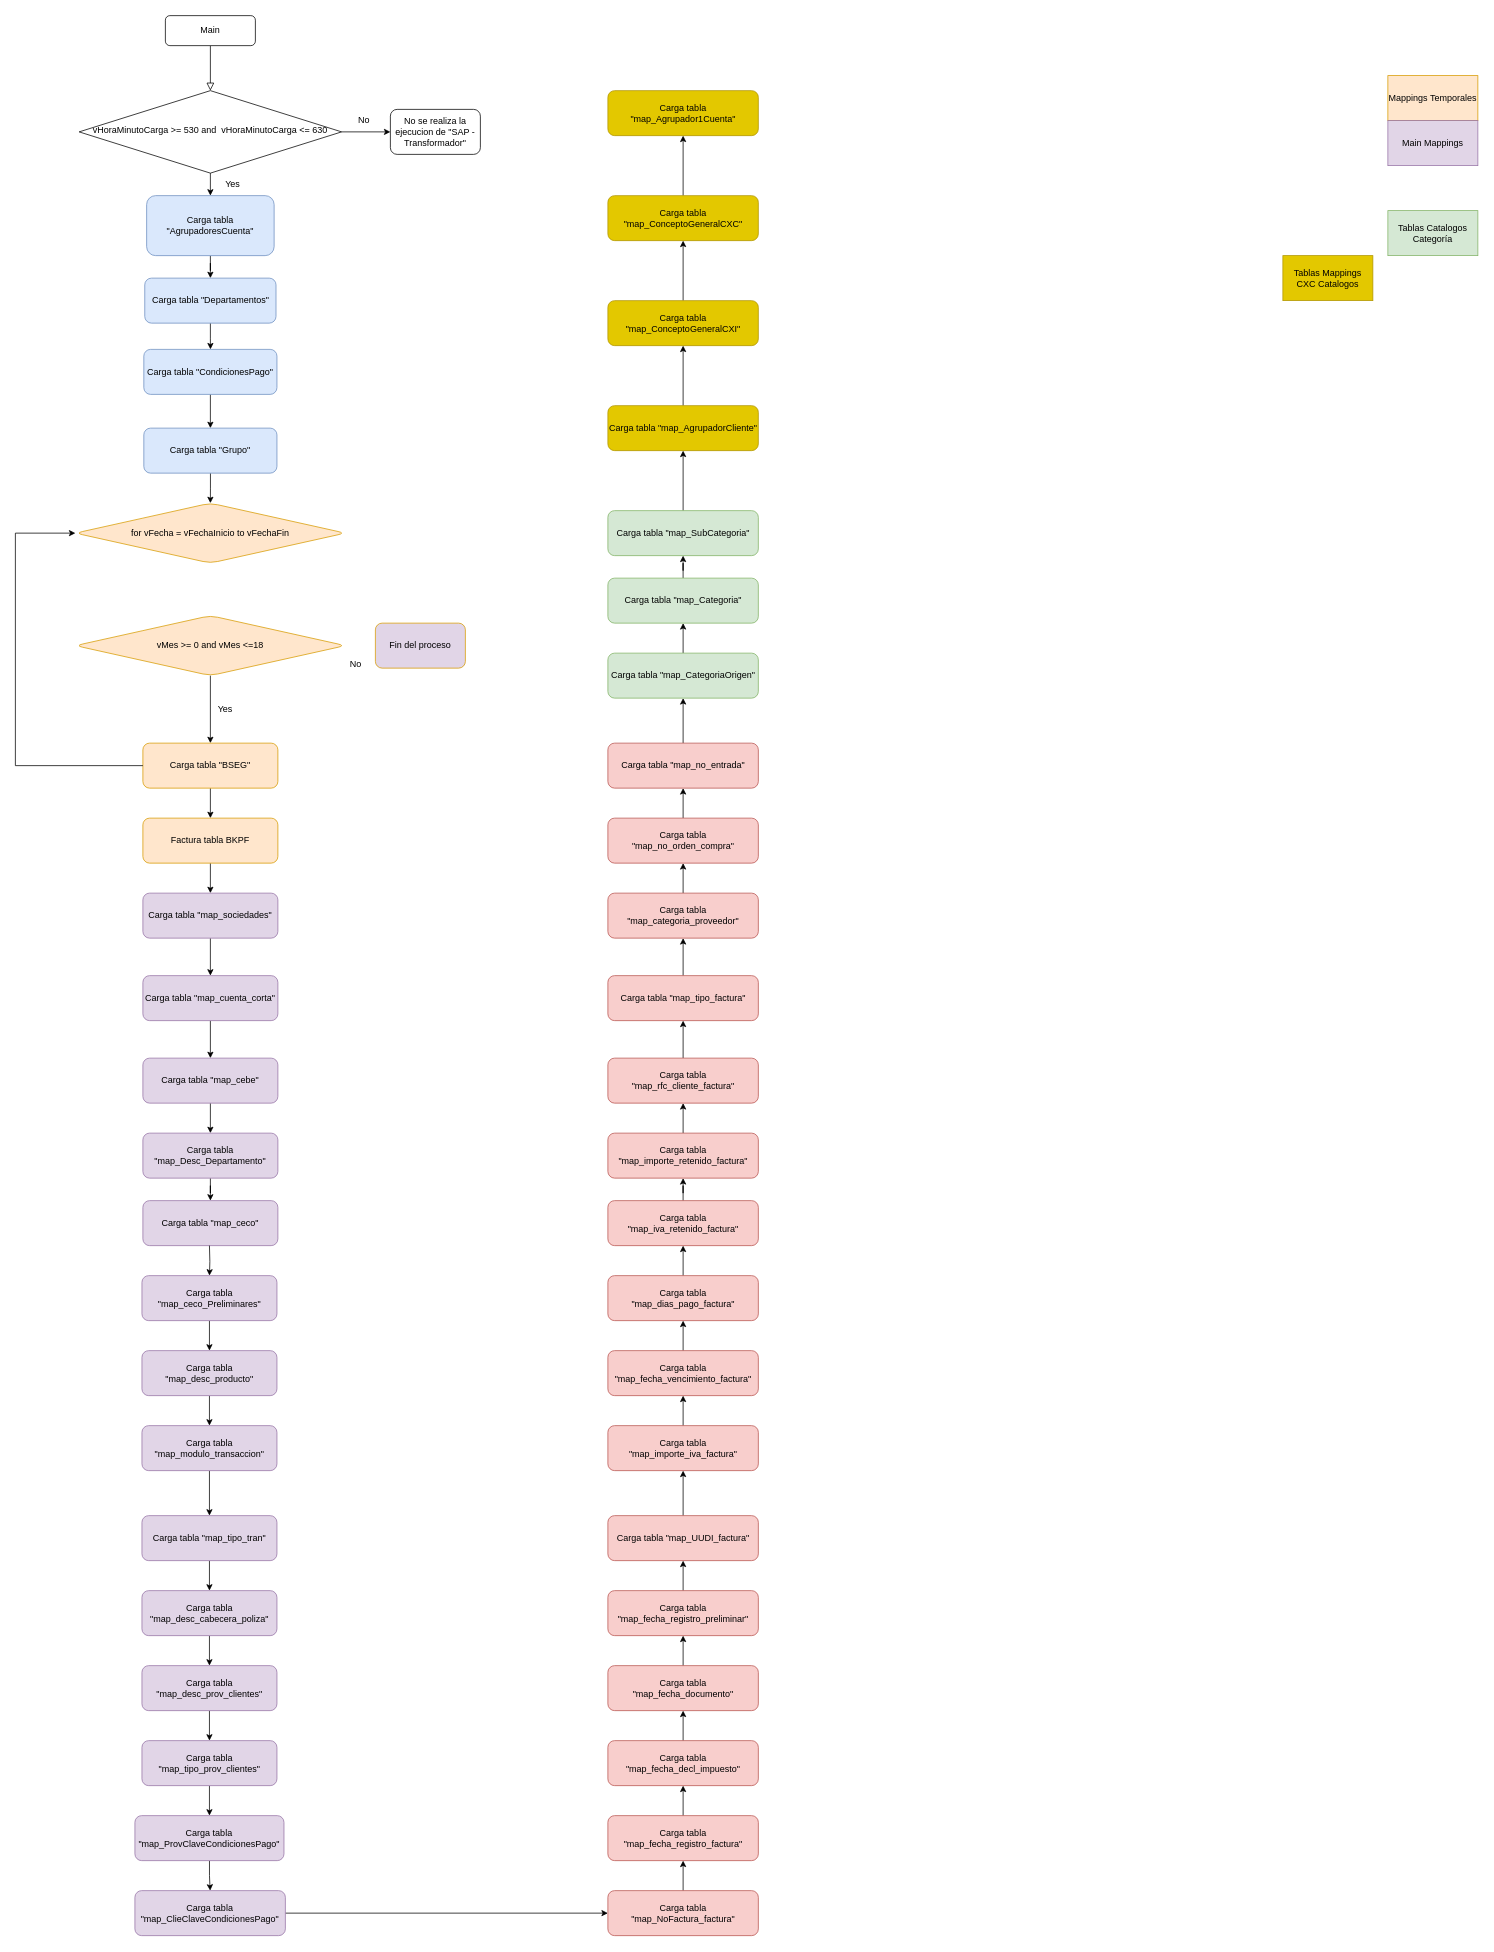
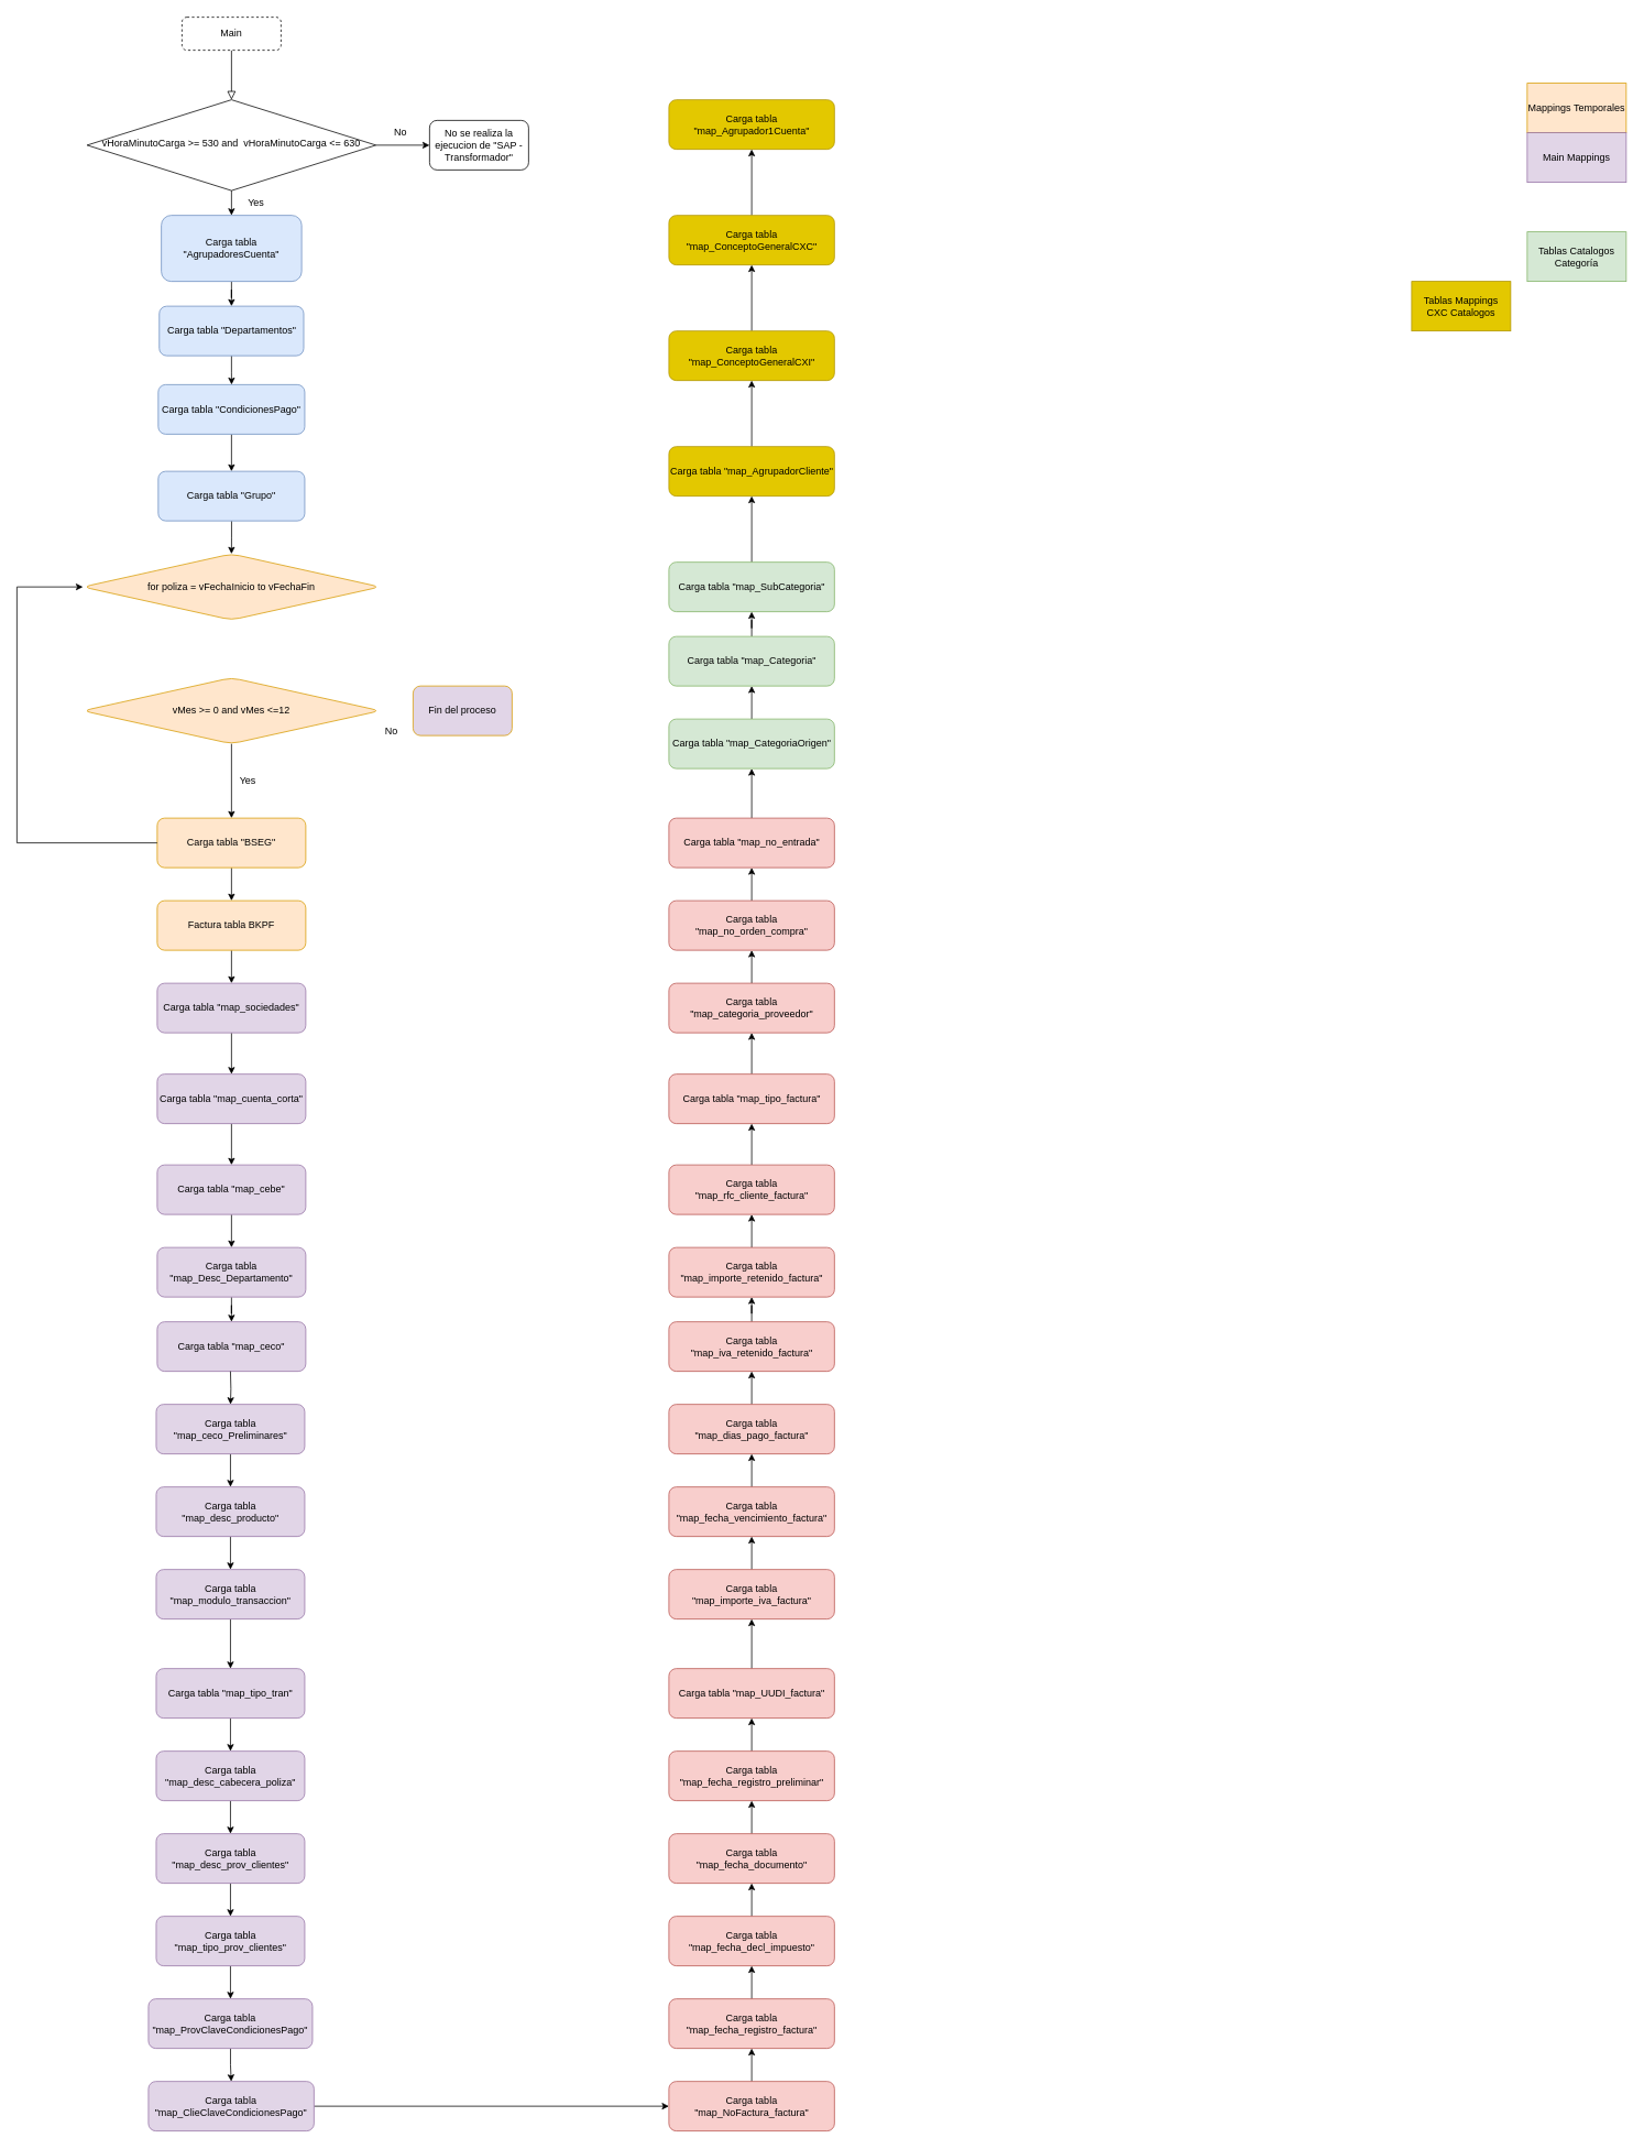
- <mxCell id="3" value="Main" style="rounded=1;whiteSpace=wrap;html=1;fontSize=12;glass=0;strokeWidth=1;shadow=0;" parent="1" vertex="1"><mxGeometry x="220" y="20" width="120" height="40" as="geometry" /></mxCell>
+ <mxCell id="3" value="Main" style="rounded=1;whiteSpace=wrap;html=1;fontSize=12;glass=0;strokeWidth=1;shadow=0;dashed=1;" parent="1" vertex="1"><mxGeometry x="220" y="20" width="120" height="40" as="geometry" /></mxCell>
- <mxCell id="16" value="for vFecha = vFechaInicio to vFechaFin" style="rhombus;whiteSpace=wrap;html=1;fillColor=#ffe6cc;strokeColor=#d79b00;rounded=1;" parent="1" vertex="1"><mxGeometry x="100" y="670" width="360" height="80" as="geometry" /></mxCell>
+ <mxCell id="16" value="for poliza = vFechaInicio to vFechaFin" style="rhombus;whiteSpace=wrap;html=1;fillColor=#ffe6cc;strokeColor=#d79b00;rounded=1;" parent="1" vertex="1"><mxGeometry x="100" y="670" width="360" height="80" as="geometry" /></mxCell>
- <mxCell id="18" value="vMes &amp;gt;= 0 and vMes &amp;lt;=18" style="rhombus;whiteSpace=wrap;html=1;fillColor=#ffe6cc;strokeColor=#d79b00;rounded=1;" parent="1" vertex="1"><mxGeometry x="100" y="820" width="360" height="80" as="geometry" /></mxCell>
+ <mxCell id="18" value="vMes &amp;gt;= 0 and vMes &amp;lt;=12" style="rhombus;whiteSpace=wrap;html=1;fillColor=#ffe6cc;strokeColor=#d79b00;rounded=1;" parent="1" vertex="1"><mxGeometry x="100" y="820" width="360" height="80" as="geometry" /></mxCell>
